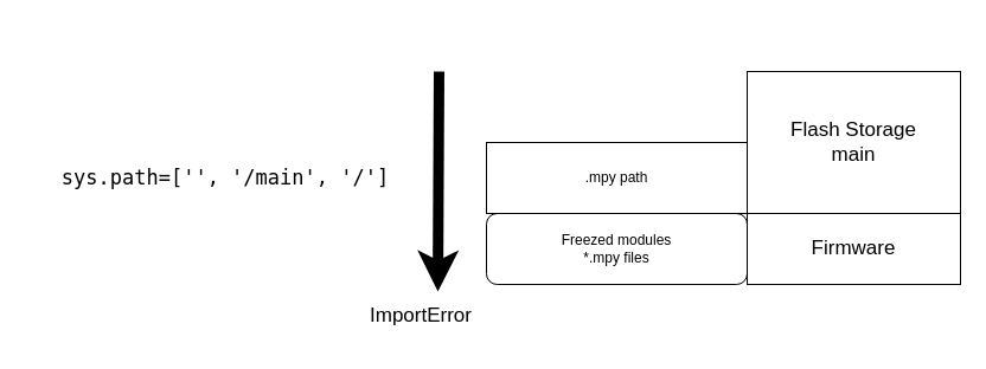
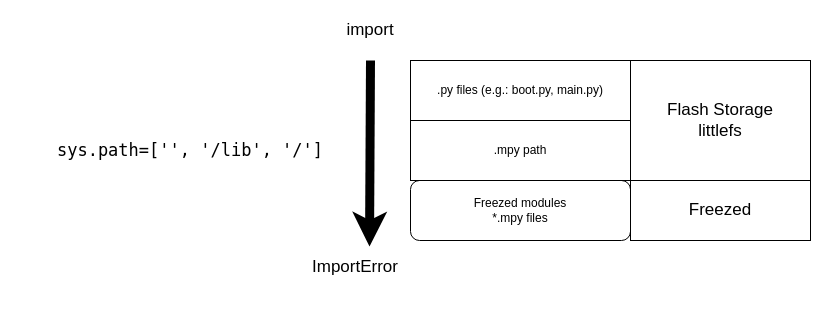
+ <mxCell id="11" value="import" style="text;html=1;strokeColor=none;fillColor=none;align=center;verticalAlign=middle;whiteSpace=wrap;rounded=0;fontSize=17;" vertex="1" parent="1"><mxGeometry x="350" y="20" width="40" height="20" as="geometry" /></mxCell>
+ <mxCell id="6" value=".py files (e.g.: boot.py, main.py)" style="rounded=0;whiteSpace=wrap;html=1;" vertex="1" parent="3"><mxGeometry width="220.0" height="60" as="geometry" /></mxCell>
- <mxCell id="8" value="&lt;div&gt;Flash Storage&lt;/div&gt;&lt;div&gt;main&lt;br&gt;&lt;/div&gt;" style="rounded=0;whiteSpace=wrap;html=1;fontSize=17;" vertex="1" parent="1"><mxGeometry x="630" y="60" width="180" height="120" as="geometry" /></mxCell>
+ <mxCell id="8" value="&lt;div&gt;Flash Storage&lt;/div&gt;&lt;div&gt;littlefs&lt;br&gt;&lt;/div&gt;" style="rounded=0;whiteSpace=wrap;html=1;fontSize=17;" vertex="1" parent="1"><mxGeometry x="630" y="60" width="180" height="120" as="geometry" /></mxCell>
- <mxCell id="7" value="&lt;pre&gt;sys.path=['', '/main', '/']&lt;/pre&gt;" style="text;html=1;strokeColor=none;fillColor=none;align=center;verticalAlign=middle;whiteSpace=wrap;rounded=0;fontSize=17;" vertex="1" parent="1"><mxGeometry y="140" width="340" height="20" as="geometry" x="20" /></mxCell>
+ <mxCell id="7" value="&lt;pre&gt;sys.path=['', '/lib', '/']&lt;/pre&gt;" style="text;html=1;strokeColor=none;fillColor=none;align=center;verticalAlign=middle;whiteSpace=wrap;rounded=0;fontSize=17;" vertex="1" parent="1"><mxGeometry y="140" width="340" height="20" as="geometry" x="20" /></mxCell>
- <mxCell id="9" value="Firmware" style="rounded=0;whiteSpace=wrap;html=1;fontSize=17;" vertex="1" parent="1"><mxGeometry x="630" y="180" width="180" height="60" as="geometry" /></mxCell>
+ <mxCell id="9" value="Freezed" style="rounded=0;whiteSpace=wrap;html=1;fontSize=17;" vertex="1" parent="1"><mxGeometry x="630" y="180" width="180" height="60" as="geometry" /></mxCell>
